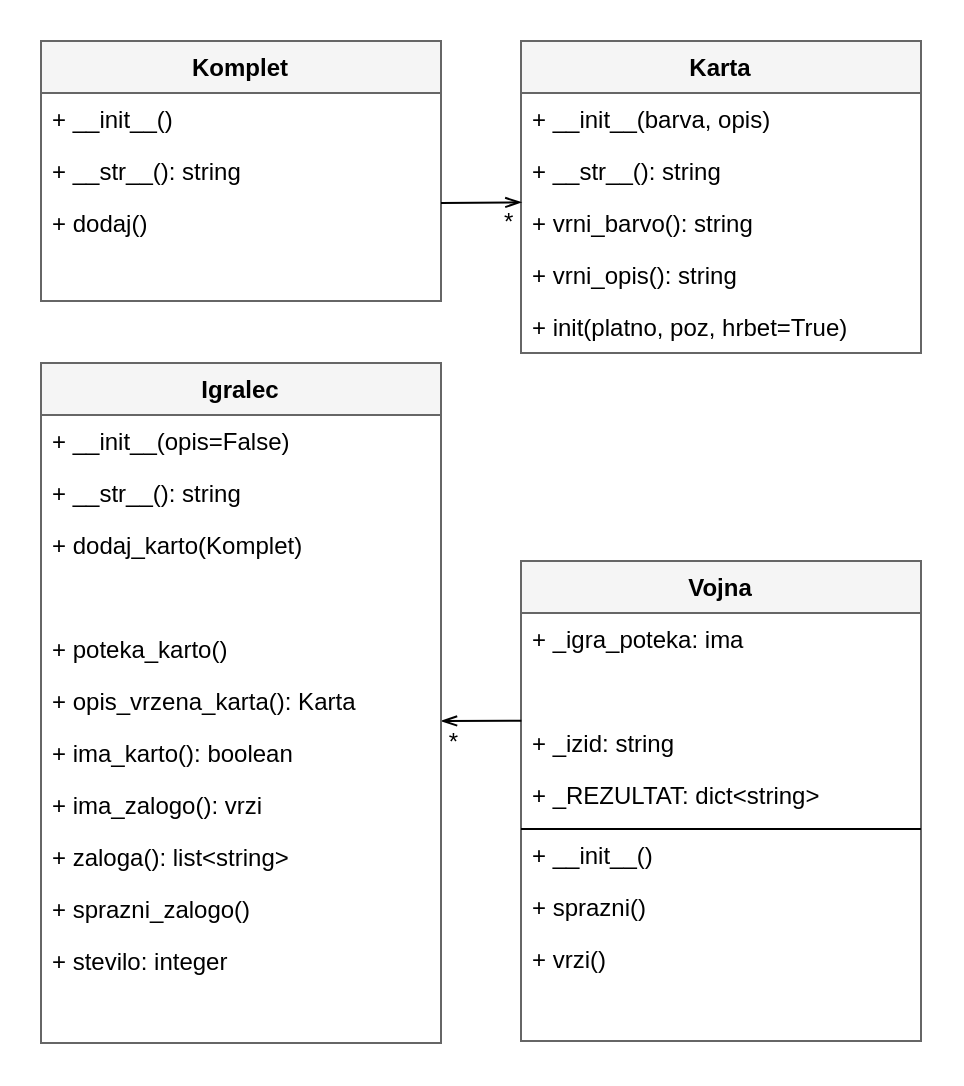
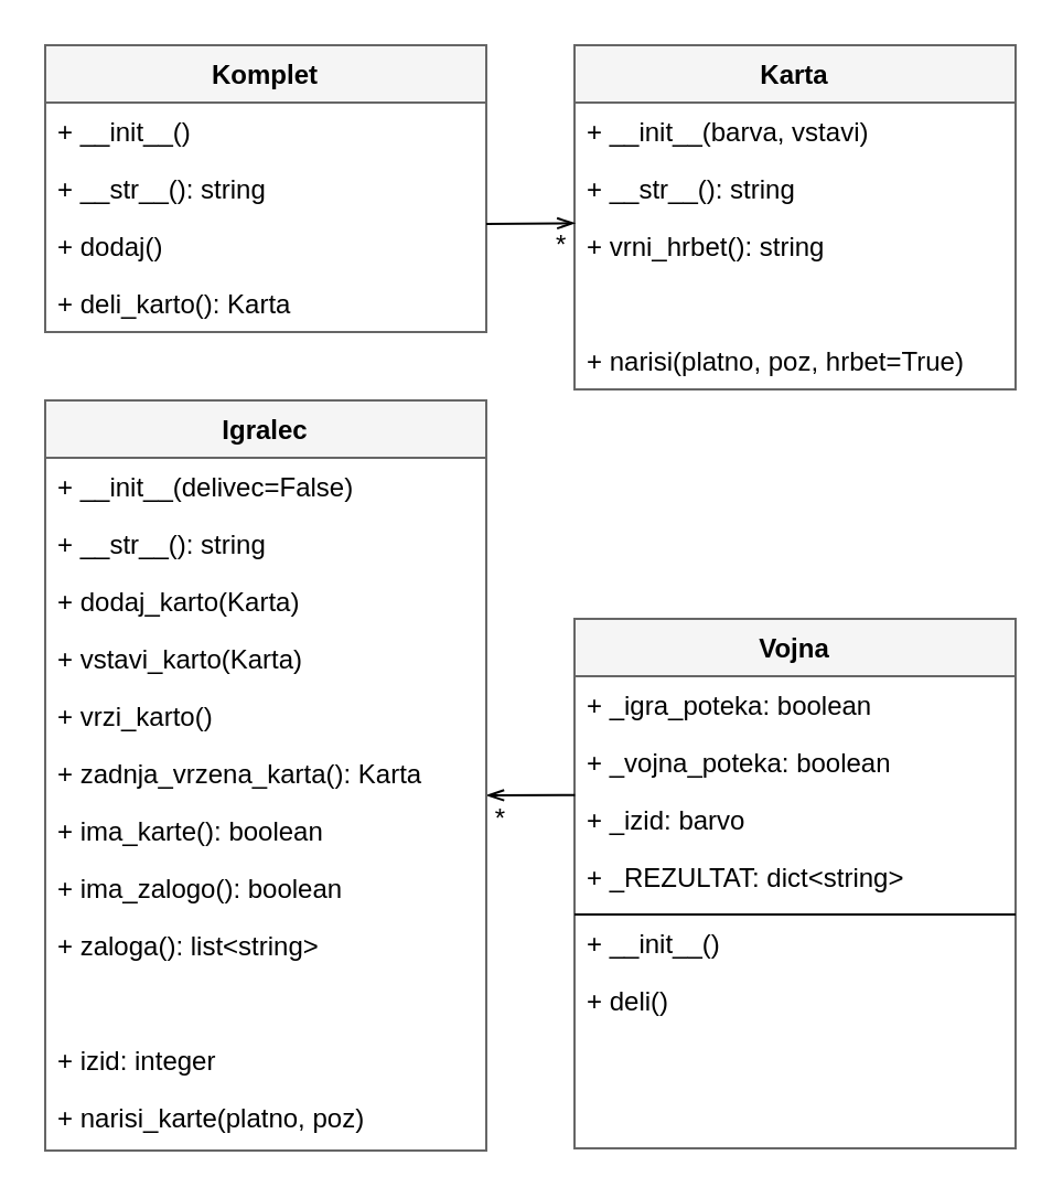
- <mxCell id="16" value="+ __init__(barva, opis)" style="text;strokeColor=none;fillColor=none;align=left;verticalAlign=top;spacingLeft=4;spacingRight=4;overflow=hidden;rotatable=0;points=[[0,0.5],[1,0.5]];portConstraint=eastwest;container=0;" parent="2" vertex="1"><mxGeometry x="240" y="26" width="200" height="26" as="geometry" /></mxCell>
+ <mxCell id="16" value="+ __init__(barva, vstavi)" style="text;strokeColor=none;fillColor=none;align=left;verticalAlign=top;spacingLeft=4;spacingRight=4;overflow=hidden;rotatable=0;points=[[0,0.5],[1,0.5]];portConstraint=eastwest;container=0;" parent="2" vertex="1"><mxGeometry x="240" y="26" width="200" height="26" as="geometry" /></mxCell>
- <mxCell id="18" value="+ vrni_barvo(): string" style="text;strokeColor=none;fillColor=none;align=left;verticalAlign=top;spacingLeft=4;spacingRight=4;overflow=hidden;rotatable=0;points=[[0,0.5],[1,0.5]];portConstraint=eastwest;container=0;" parent="2" vertex="1"><mxGeometry x="240" y="78" width="200" height="26" as="geometry" /></mxCell>
+ <mxCell id="18" value="+ vrni_hrbet(): string" style="text;strokeColor=none;fillColor=none;align=left;verticalAlign=top;spacingLeft=4;spacingRight=4;overflow=hidden;rotatable=0;points=[[0,0.5],[1,0.5]];portConstraint=eastwest;container=0;" parent="2" vertex="1"><mxGeometry x="240" y="78" width="200" height="26" as="geometry" /></mxCell>
+ <mxCell id="15" value="+ deli_karto(): Karta" style="text;strokeColor=none;fillColor=none;align=left;verticalAlign=top;spacingLeft=4;spacingRight=4;overflow=hidden;rotatable=0;points=[[0,0.5],[1,0.5]];portConstraint=eastwest;container=0;" parent="2" vertex="1"><mxGeometry y="104" width="200" height="26" as="geometry" /></mxCell>
- <mxCell id="19" value="+ vrni_opis(): string" style="text;strokeColor=none;fillColor=none;align=left;verticalAlign=top;spacingLeft=4;spacingRight=4;overflow=hidden;rotatable=0;points=[[0,0.5],[1,0.5]];portConstraint=eastwest;container=0;" parent="2" vertex="1"><mxGeometry x="240" y="104" width="200" height="26" as="geometry" /></mxCell>
- <mxCell id="20" value="+ init(platno, poz, hrbet=True)" style="text;strokeColor=none;fillColor=none;align=left;verticalAlign=top;spacingLeft=4;spacingRight=4;overflow=hidden;rotatable=0;points=[[0,0.5],[1,0.5]];portConstraint=eastwest;container=0;" parent="2" vertex="1"><mxGeometry x="240" y="130" width="200" height="26" as="geometry" /></mxCell>
+ <mxCell id="20" value="+ narisi(platno, poz, hrbet=True)" style="text;strokeColor=none;fillColor=none;align=left;verticalAlign=top;spacingLeft=4;spacingRight=4;overflow=hidden;rotatable=0;points=[[0,0.5],[1,0.5]];portConstraint=eastwest;container=0;" parent="2" vertex="1"><mxGeometry x="240" y="130" width="200" height="26" as="geometry" /></mxCell>
- <mxCell id="21" value="+ __init__(opis=False)" style="text;strokeColor=none;fillColor=none;align=left;verticalAlign=top;spacingLeft=4;spacingRight=4;overflow=hidden;rotatable=0;points=[[0,0.5],[1,0.5]];portConstraint=eastwest;container=0;" parent="2" vertex="1"><mxGeometry y="187" width="200" height="26" as="geometry" /></mxCell>
+ <mxCell id="21" value="+ __init__(delivec=False)" style="text;strokeColor=none;fillColor=none;align=left;verticalAlign=top;spacingLeft=4;spacingRight=4;overflow=hidden;rotatable=0;points=[[0,0.5],[1,0.5]];portConstraint=eastwest;container=0;" parent="2" vertex="1"><mxGeometry y="187" width="200" height="26" as="geometry" /></mxCell>
- <mxCell id="23" value="+ dodaj_karto(Komplet)" style="text;strokeColor=none;fillColor=none;align=left;verticalAlign=top;spacingLeft=4;spacingRight=4;overflow=hidden;rotatable=0;points=[[0,0.5],[1,0.5]];portConstraint=eastwest;container=0;" parent="2" vertex="1"><mxGeometry y="239" width="200" height="26" as="geometry" /></mxCell>
+ <mxCell id="23" value="+ dodaj_karto(Karta)" style="text;strokeColor=none;fillColor=none;align=left;verticalAlign=top;spacingLeft=4;spacingRight=4;overflow=hidden;rotatable=0;points=[[0,0.5],[1,0.5]];portConstraint=eastwest;container=0;" parent="2" vertex="1"><mxGeometry y="239" width="200" height="26" as="geometry" /></mxCell>
+ <mxCell id="24" value="+ vstavi_karto(Karta)" style="text;strokeColor=none;fillColor=none;align=left;verticalAlign=top;spacingLeft=4;spacingRight=4;overflow=hidden;rotatable=0;points=[[0,0.5],[1,0.5]];portConstraint=eastwest;container=0;" parent="2" vertex="1"><mxGeometry y="265" width="200" height="26" as="geometry" /></mxCell>
- <mxCell id="33" value="+ _igra_poteka: ima" style="text;strokeColor=none;fillColor=none;align=left;verticalAlign=top;spacingLeft=4;spacingRight=4;overflow=hidden;rotatable=0;points=[[0,0.5],[1,0.5]];portConstraint=eastwest;container=0;" parent="2" vertex="1"><mxGeometry x="240" y="286" width="200" height="26" as="geometry" /></mxCell>
+ <mxCell id="33" value="+ _igra_poteka: boolean" style="text;strokeColor=none;fillColor=none;align=left;verticalAlign=top;spacingLeft=4;spacingRight=4;overflow=hidden;rotatable=0;points=[[0,0.5],[1,0.5]];portConstraint=eastwest;container=0;" parent="2" vertex="1"><mxGeometry x="240" y="286" width="200" height="26" as="geometry" /></mxCell>
- <mxCell id="25" value="+ poteka_karto()" style="text;strokeColor=none;fillColor=none;align=left;verticalAlign=top;spacingLeft=4;spacingRight=4;overflow=hidden;rotatable=0;points=[[0,0.5],[1,0.5]];portConstraint=eastwest;container=0;" parent="2" vertex="1"><mxGeometry y="291" width="200" height="26" as="geometry" /></mxCell>
+ <mxCell id="25" value="+ vrzi_karto()" style="text;strokeColor=none;fillColor=none;align=left;verticalAlign=top;spacingLeft=4;spacingRight=4;overflow=hidden;rotatable=0;points=[[0,0.5],[1,0.5]];portConstraint=eastwest;container=0;" parent="2" vertex="1"><mxGeometry y="291" width="200" height="26" as="geometry" /></mxCell>
+ <mxCell id="34" value="+ _vojna_poteka: boolean" style="text;strokeColor=none;fillColor=none;align=left;verticalAlign=top;spacingLeft=4;spacingRight=4;overflow=hidden;rotatable=0;points=[[0,0.5],[1,0.5]];portConstraint=eastwest;container=0;" parent="2" vertex="1"><mxGeometry x="240" y="312" width="200" height="26" as="geometry" /></mxCell>
- <mxCell id="26" value="+ opis_vrzena_karta(): Karta" style="text;strokeColor=none;fillColor=none;align=left;verticalAlign=top;spacingLeft=4;spacingRight=4;overflow=hidden;rotatable=0;points=[[0,0.5],[1,0.5]];portConstraint=eastwest;container=0;" parent="2" vertex="1"><mxGeometry y="317" width="200" height="26" as="geometry" /></mxCell>
+ <mxCell id="26" value="+ zadnja_vrzena_karta(): Karta" style="text;strokeColor=none;fillColor=none;align=left;verticalAlign=top;spacingLeft=4;spacingRight=4;overflow=hidden;rotatable=0;points=[[0,0.5],[1,0.5]];portConstraint=eastwest;container=0;" parent="2" vertex="1"><mxGeometry y="317" width="200" height="26" as="geometry" /></mxCell>
- <mxCell id="35" value="+ _izid: string" style="text;strokeColor=none;fillColor=none;align=left;verticalAlign=top;spacingLeft=4;spacingRight=4;overflow=hidden;rotatable=0;points=[[0,0.5],[1,0.5]];portConstraint=eastwest;container=0;" parent="2" vertex="1"><mxGeometry x="240" y="338" width="200" height="26" as="geometry" /></mxCell>
+ <mxCell id="35" value="+ _izid: barvo" style="text;strokeColor=none;fillColor=none;align=left;verticalAlign=top;spacingLeft=4;spacingRight=4;overflow=hidden;rotatable=0;points=[[0,0.5],[1,0.5]];portConstraint=eastwest;container=0;" parent="2" vertex="1"><mxGeometry x="240" y="338" width="200" height="26" as="geometry" /></mxCell>
- <mxCell id="27" value="+ ima_karto(): boolean" style="text;strokeColor=none;fillColor=none;align=left;verticalAlign=top;spacingLeft=4;spacingRight=4;overflow=hidden;rotatable=0;points=[[0,0.5],[1,0.5]];portConstraint=eastwest;container=0;" parent="2" vertex="1"><mxGeometry y="343" width="200" height="26" as="geometry" /></mxCell>
+ <mxCell id="27" value="+ ima_karte(): boolean" style="text;strokeColor=none;fillColor=none;align=left;verticalAlign=top;spacingLeft=4;spacingRight=4;overflow=hidden;rotatable=0;points=[[0,0.5],[1,0.5]];portConstraint=eastwest;container=0;" parent="2" vertex="1"><mxGeometry y="343" width="200" height="26" as="geometry" /></mxCell>
- <mxCell id="28" value="+ ima_zalogo(): vrzi" style="text;strokeColor=none;fillColor=none;align=left;verticalAlign=top;spacingLeft=4;spacingRight=4;overflow=hidden;rotatable=0;points=[[0,0.5],[1,0.5]];portConstraint=eastwest;container=0;" parent="2" vertex="1"><mxGeometry y="369" width="200" height="26" as="geometry" /></mxCell>
+ <mxCell id="28" value="+ ima_zalogo(): boolean" style="text;strokeColor=none;fillColor=none;align=left;verticalAlign=top;spacingLeft=4;spacingRight=4;overflow=hidden;rotatable=0;points=[[0,0.5],[1,0.5]];portConstraint=eastwest;container=0;" parent="2" vertex="1"><mxGeometry y="369" width="200" height="26" as="geometry" /></mxCell>
- <mxCell id="39" value="+ sprazni()" style="text;strokeColor=none;fillColor=none;align=left;verticalAlign=top;spacingLeft=4;spacingRight=4;overflow=hidden;rotatable=0;points=[[0,0.5],[1,0.5]];portConstraint=eastwest;container=0;" parent="2" vertex="1"><mxGeometry x="240" y="420" width="200" height="26" as="geometry" /></mxCell>
+ <mxCell id="39" value="+ deli()" style="text;strokeColor=none;fillColor=none;align=left;verticalAlign=top;spacingLeft=4;spacingRight=4;overflow=hidden;rotatable=0;points=[[0,0.5],[1,0.5]];portConstraint=eastwest;container=0;" parent="2" vertex="1"><mxGeometry x="240" y="420" width="200" height="26" as="geometry" /></mxCell>
- <mxCell id="30" value="+ sprazni_zalogo()" style="text;strokeColor=none;fillColor=none;align=left;verticalAlign=top;spacingLeft=4;spacingRight=4;overflow=hidden;rotatable=0;points=[[0,0.5],[1,0.5]];portConstraint=eastwest;container=0;" parent="2" vertex="1"><mxGeometry y="421" width="200" height="26" as="geometry" /></mxCell>
- <mxCell id="40" value="+ vrzi()" style="text;strokeColor=none;fillColor=none;align=left;verticalAlign=top;spacingLeft=4;spacingRight=4;overflow=hidden;rotatable=0;points=[[0,0.5],[1,0.5]];portConstraint=eastwest;container=0;" parent="2" vertex="1"><mxGeometry x="240" y="446" width="200" height="26" as="geometry" /></mxCell>
- <mxCell id="31" value="+ stevilo: integer" style="text;strokeColor=none;fillColor=none;align=left;verticalAlign=top;spacingLeft=4;spacingRight=4;overflow=hidden;rotatable=0;points=[[0,0.5],[1,0.5]];portConstraint=eastwest;container=0;" parent="2" vertex="1"><mxGeometry y="447" width="200" height="26" as="geometry" /></mxCell>
+ <mxCell id="31" value="+ izid: integer" style="text;strokeColor=none;fillColor=none;align=left;verticalAlign=top;spacingLeft=4;spacingRight=4;overflow=hidden;rotatable=0;points=[[0,0.5],[1,0.5]];portConstraint=eastwest;container=0;" parent="2" vertex="1"><mxGeometry y="447" width="200" height="26" as="geometry" /></mxCell>
+ <mxCell id="32" value="+ narisi_karte(platno, poz)" style="text;strokeColor=none;fillColor=none;align=left;verticalAlign=top;spacingLeft=4;spacingRight=4;overflow=hidden;rotatable=0;points=[[0,0.5],[1,0.5]];portConstraint=eastwest;container=0;" parent="2" vertex="1"><mxGeometry y="473" width="200" height="26" as="geometry" /></mxCell>
